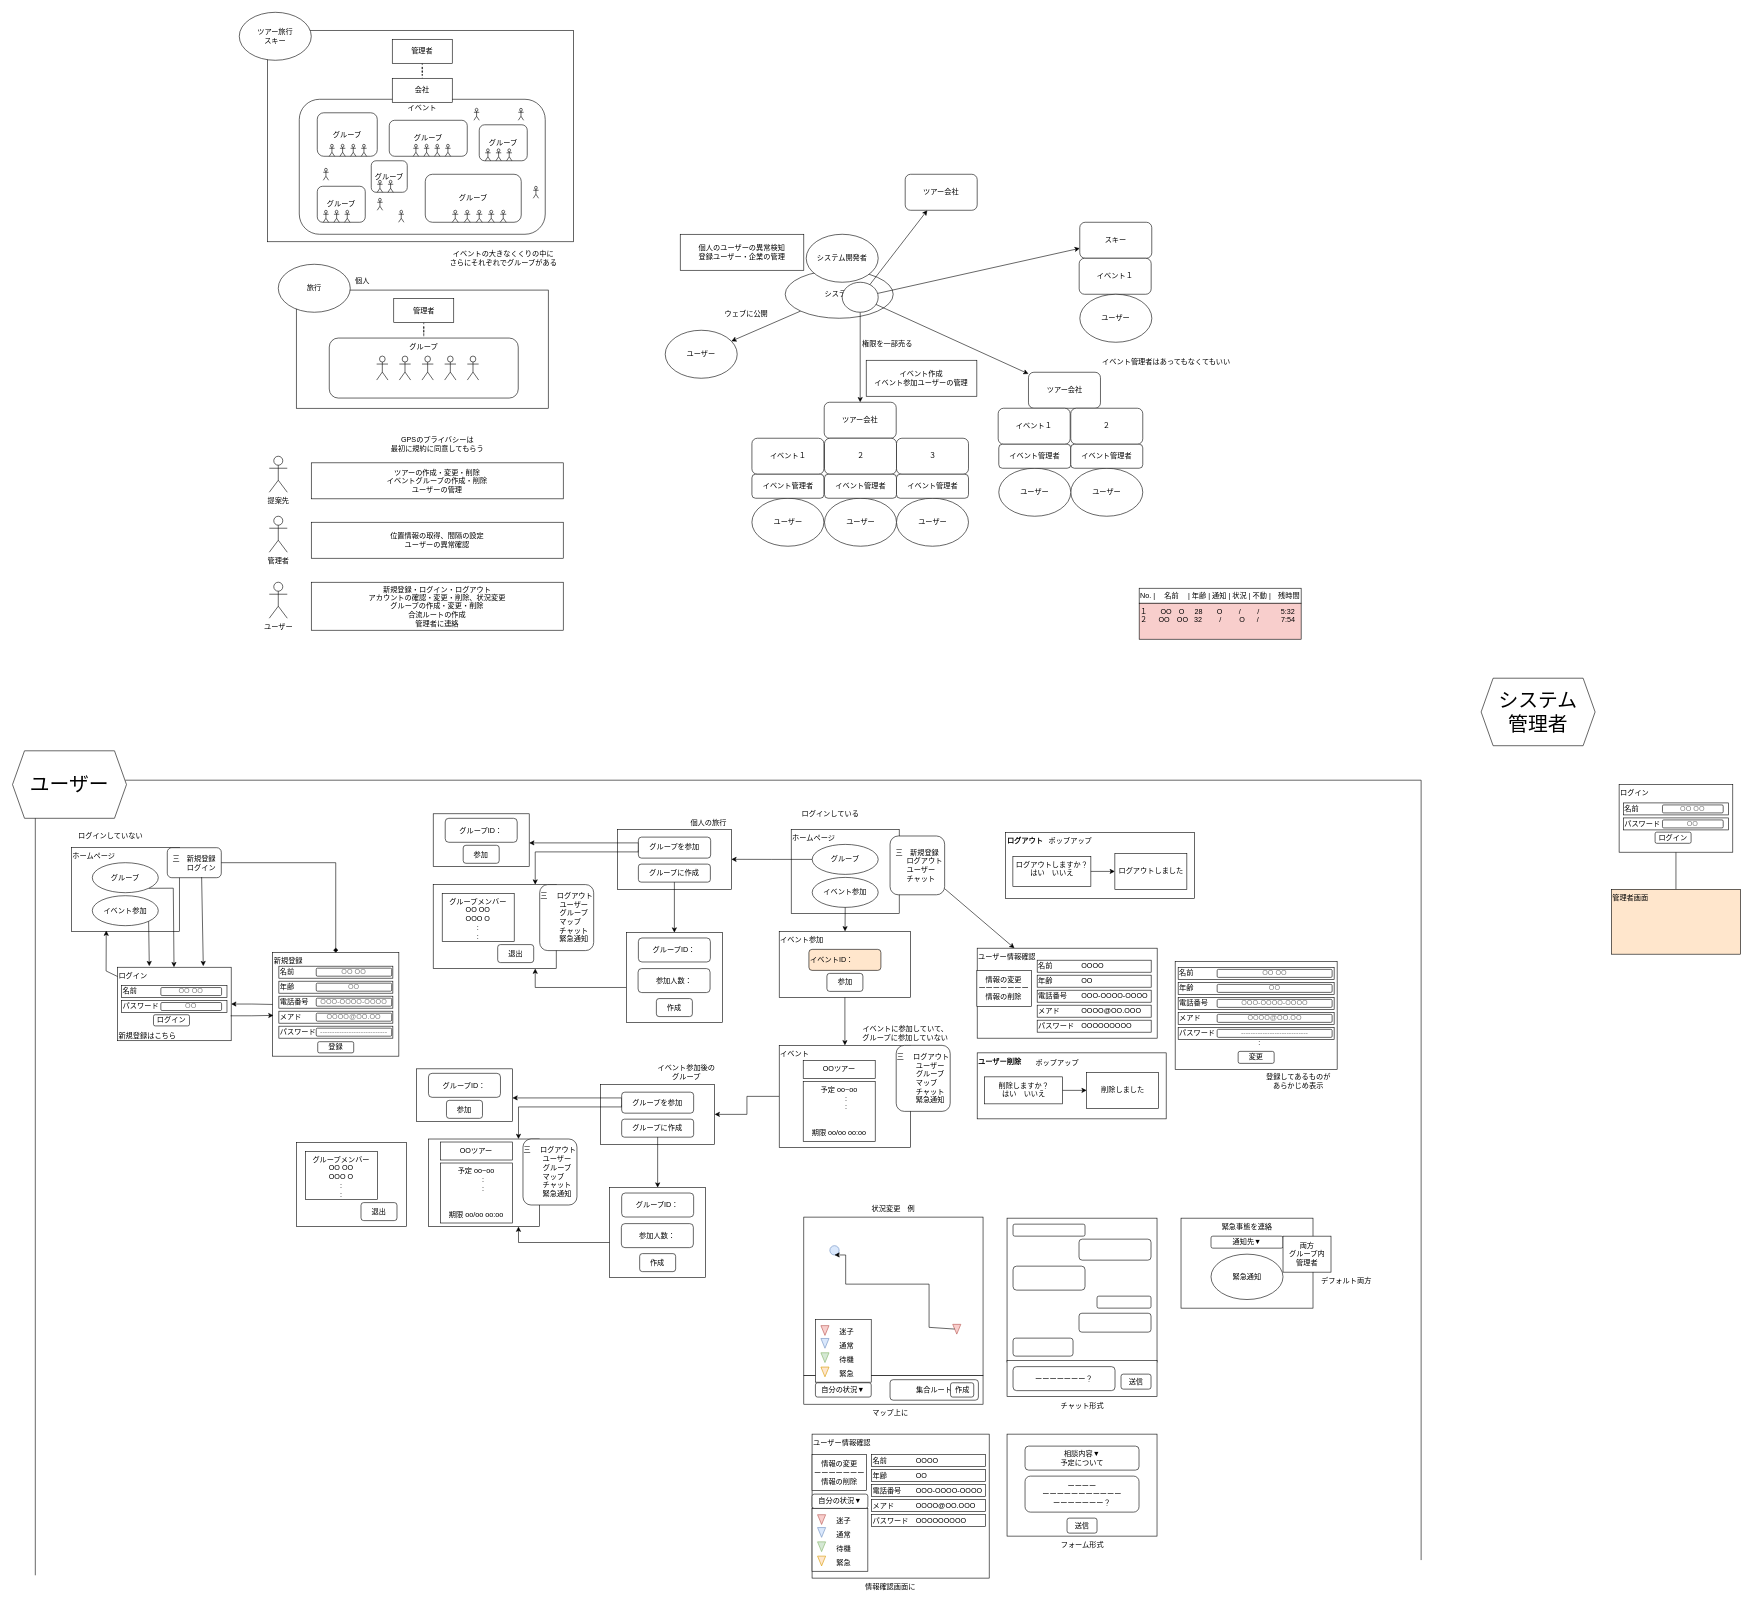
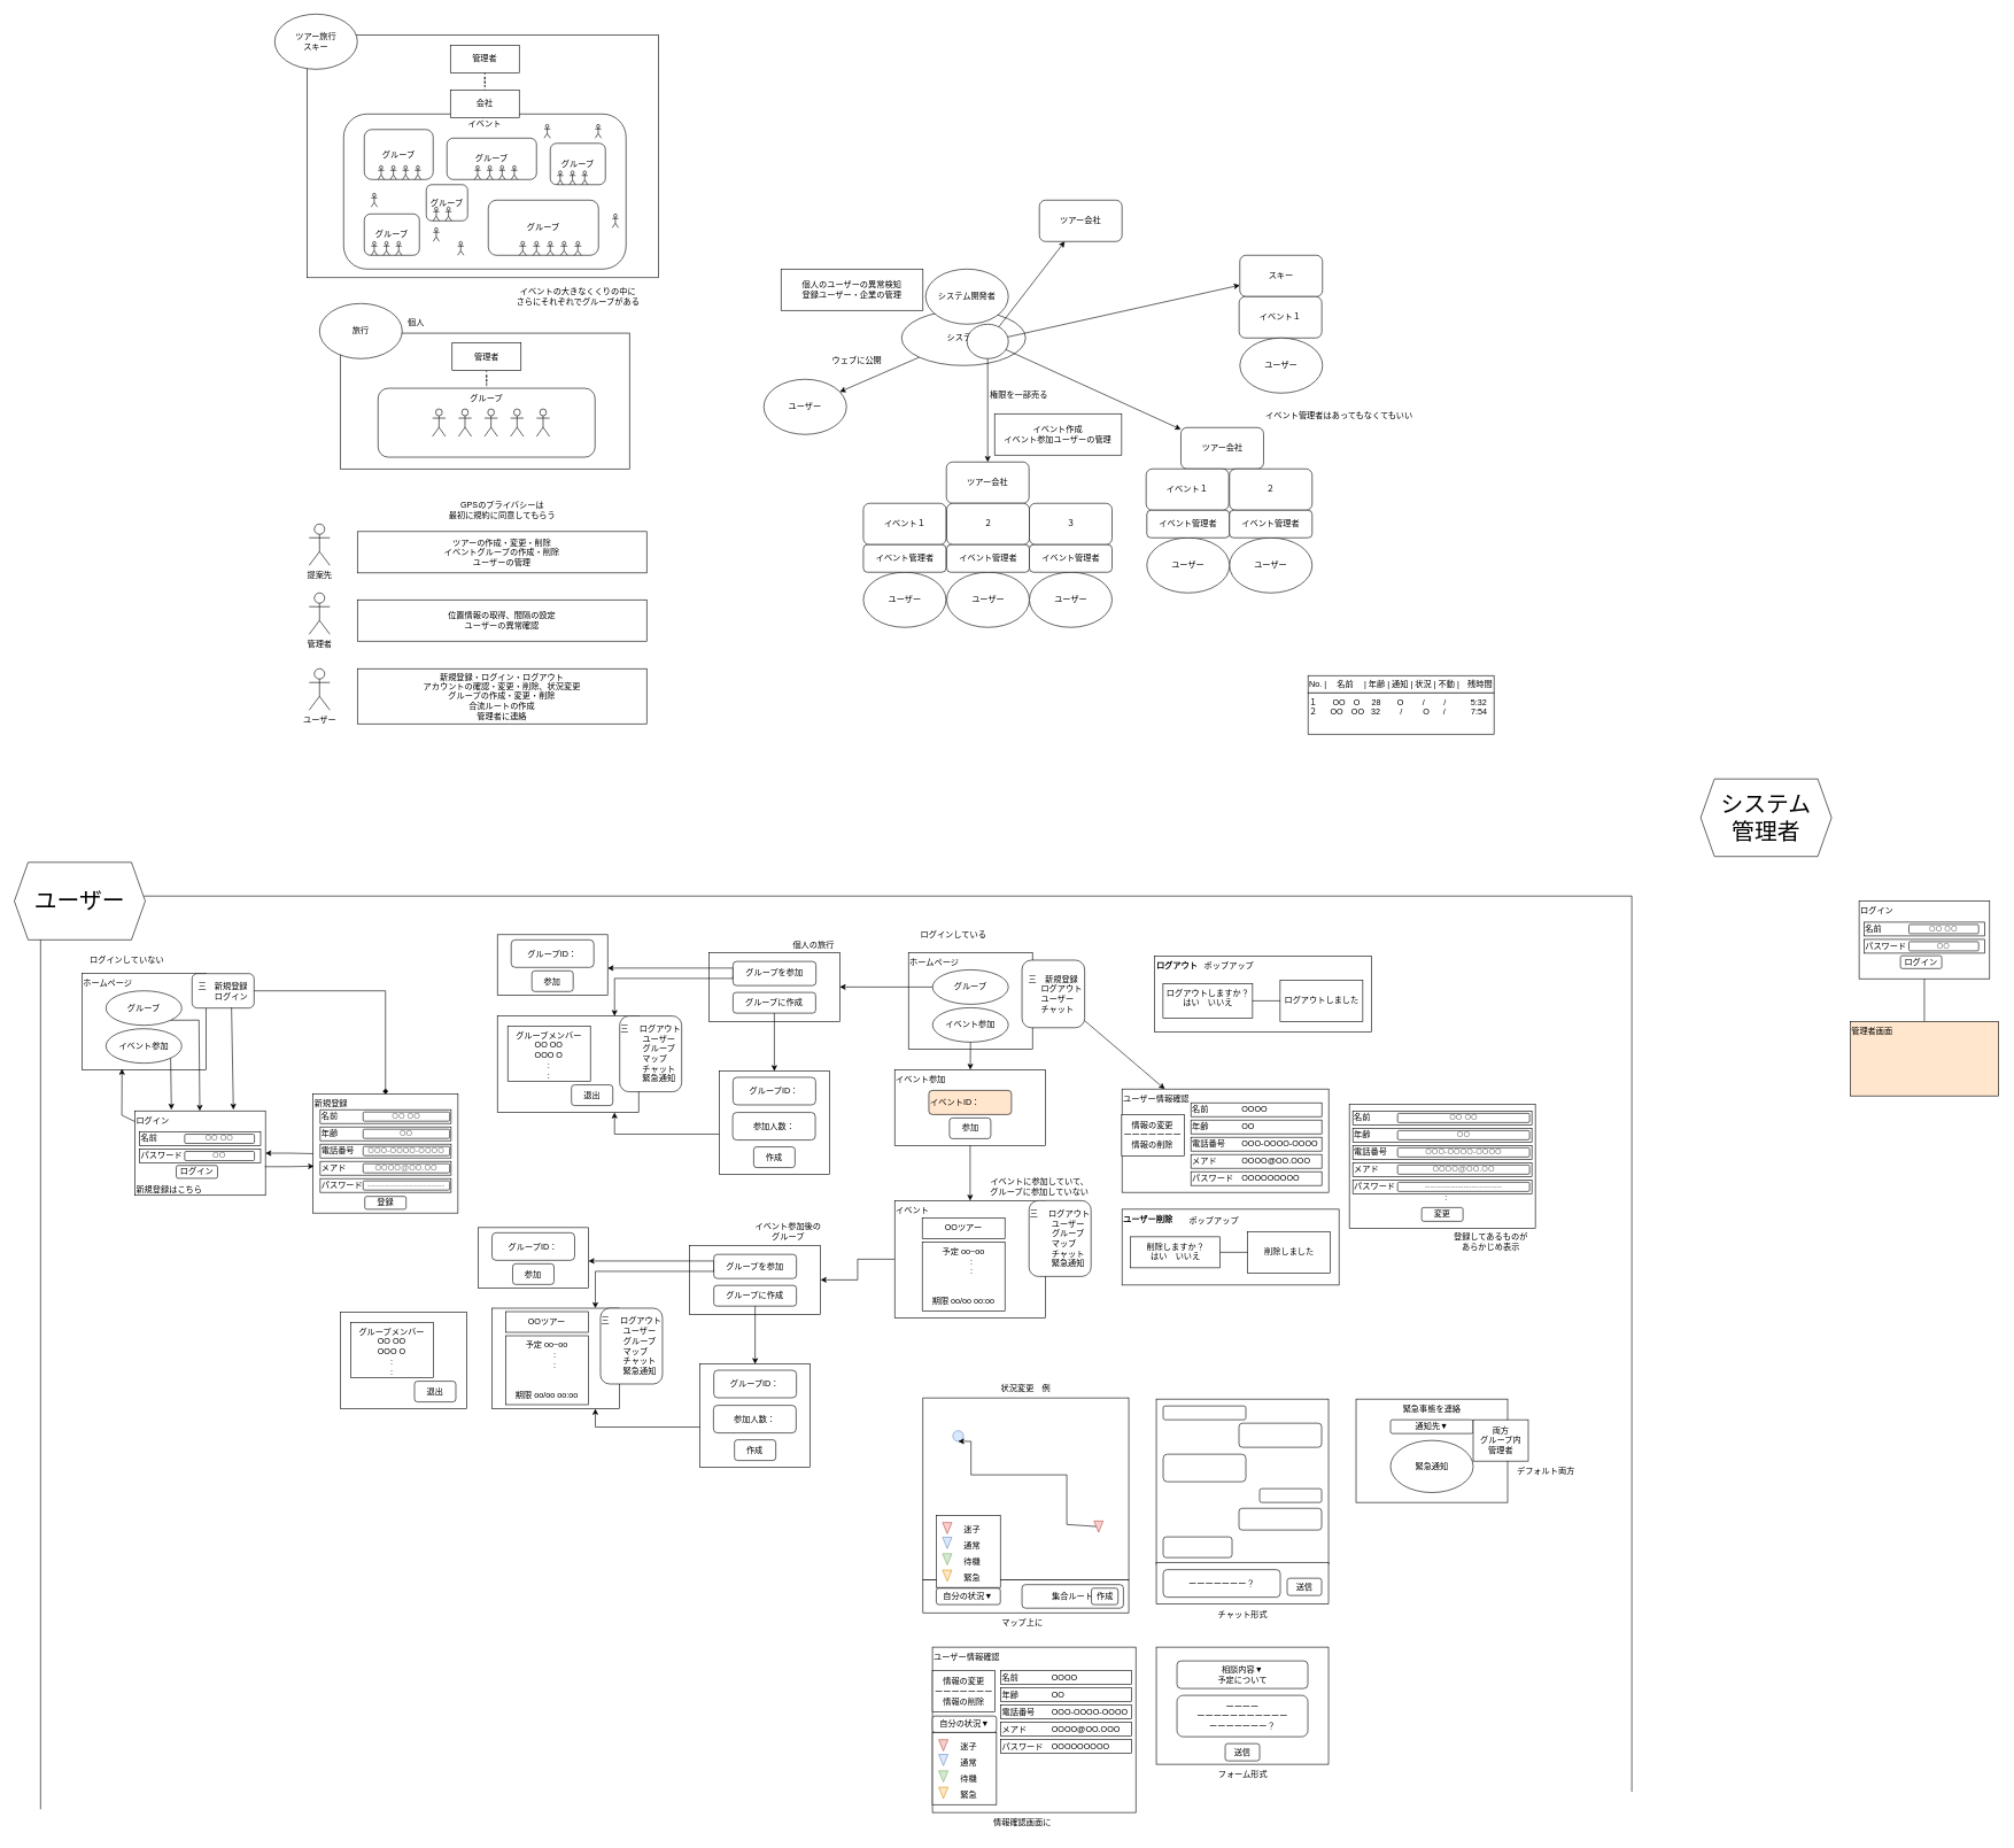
- <mxCell id="106" value="１　&amp;nbsp; &amp;nbsp;OO　O&amp;nbsp; &amp;nbsp; &amp;nbsp;28　　O　　 / 　　/　　　5:32&lt;br&gt;２　&amp;nbsp; OO　OO&amp;nbsp; &amp;nbsp;32&amp;nbsp; &amp;nbsp; &amp;nbsp;　/&amp;nbsp; &amp;nbsp; &amp;nbsp; &amp;nbsp; &amp;nbsp;O&amp;nbsp; &amp;nbsp; &amp;nbsp; /&amp;nbsp; &amp;nbsp; &amp;nbsp; &amp;nbsp; &amp;nbsp; &amp;nbsp;7:54" style="rounded=0;whiteSpace=wrap;html=1;align=left;verticalAlign=top;fillColor=#f8cecc;" parent="104" vertex="1"><mxGeometry y="25" width="270" height="60" as="geometry" /></mxCell>
+ <mxCell id="106" value="１　&amp;nbsp; &amp;nbsp;OO　O&amp;nbsp; &amp;nbsp; &amp;nbsp;28　　O　　 / 　　/　　　5:32&lt;br&gt;２　&amp;nbsp; OO　OO&amp;nbsp; &amp;nbsp;32&amp;nbsp; &amp;nbsp; &amp;nbsp;　/&amp;nbsp; &amp;nbsp; &amp;nbsp; &amp;nbsp; &amp;nbsp;O&amp;nbsp; &amp;nbsp; &amp;nbsp; /&amp;nbsp; &amp;nbsp; &amp;nbsp; &amp;nbsp; &amp;nbsp; &amp;nbsp;7:54" style="rounded=0;whiteSpace=wrap;html=1;align=left;verticalAlign=top;" parent="104" vertex="1"><mxGeometry y="25" width="270" height="60" as="geometry" /></mxCell>
- <mxCell id="182" style="edgeStyle=orthogonalEdgeStyle;rounded=0;orthogonalLoop=1;jettySize=auto;html=1;" parent="1" source="179" target="181" edge="1"><mxGeometry relative="1" as="geometry" /></mxCell>
+ <mxCell id="182" style="edgeStyle=orthogonalEdgeStyle;rounded=0;orthogonalLoop=1;jettySize=auto;html=1;endArrow=none;" parent="1" source="179" target="181" edge="1"><mxGeometry relative="1" as="geometry" /></mxCell>
- <mxCell id="177" style="edgeStyle=orthogonalEdgeStyle;rounded=0;orthogonalLoop=1;jettySize=auto;html=1;" parent="1" source="174" target="176" edge="1"><mxGeometry relative="1" as="geometry" /></mxCell>
+ <mxCell id="177" style="edgeStyle=orthogonalEdgeStyle;rounded=0;orthogonalLoop=1;jettySize=auto;html=1;endArrow=none;" parent="1" source="174" target="176" edge="1"><mxGeometry relative="1" as="geometry" /></mxCell>
